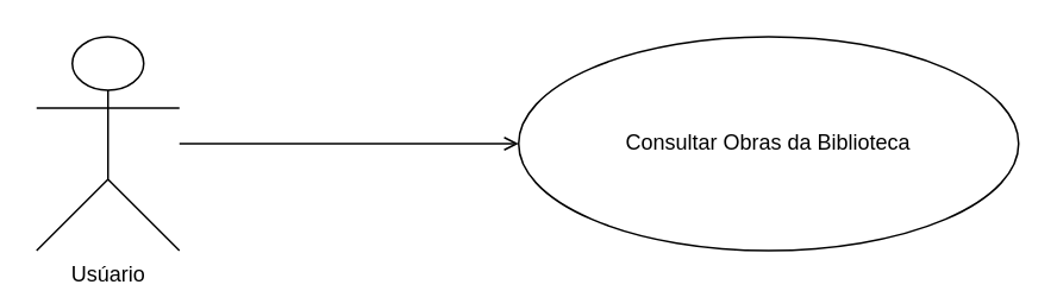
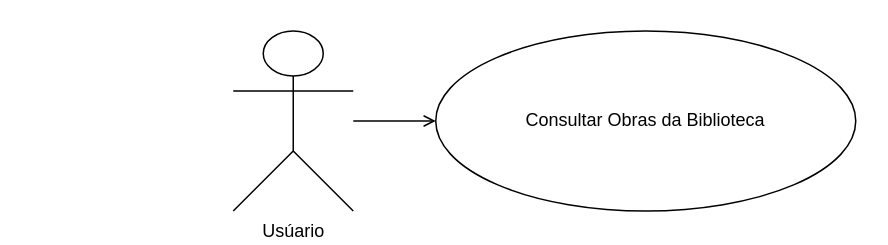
- <mxCell id="3" value="Usúario" style="shape=umlActor;verticalLabelPosition=bottom;verticalAlign=top;html=1;outlineConnect=0;" vertex="1" parent="1"><mxGeometry x="20" y="20" width="80" height="120" as="geometry" /></mxCell>
+ <mxCell id="3" value="Usúario" style="shape=umlActor;verticalLabelPosition=bottom;verticalAlign=top;html=1;outlineConnect=0;" vertex="1" parent="1"><mxGeometry x="155" y="20" width="80" height="120" as="geometry" /></mxCell>
